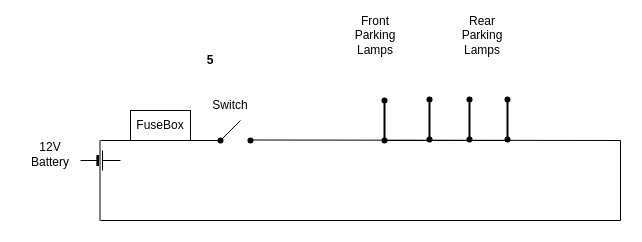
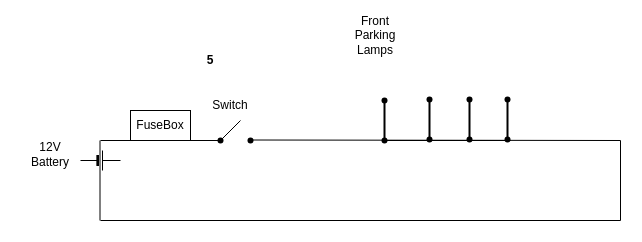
- <mxCell id="30" value="Rear Parking Lamps" style="text;html=1;strokeColor=none;fillColor=none;align=center;verticalAlign=middle;whiteSpace=wrap;rounded=0;" parent="1" vertex="1"><mxGeometry x="452" y="20" width="60" height="30" as="geometry" /></mxCell>
